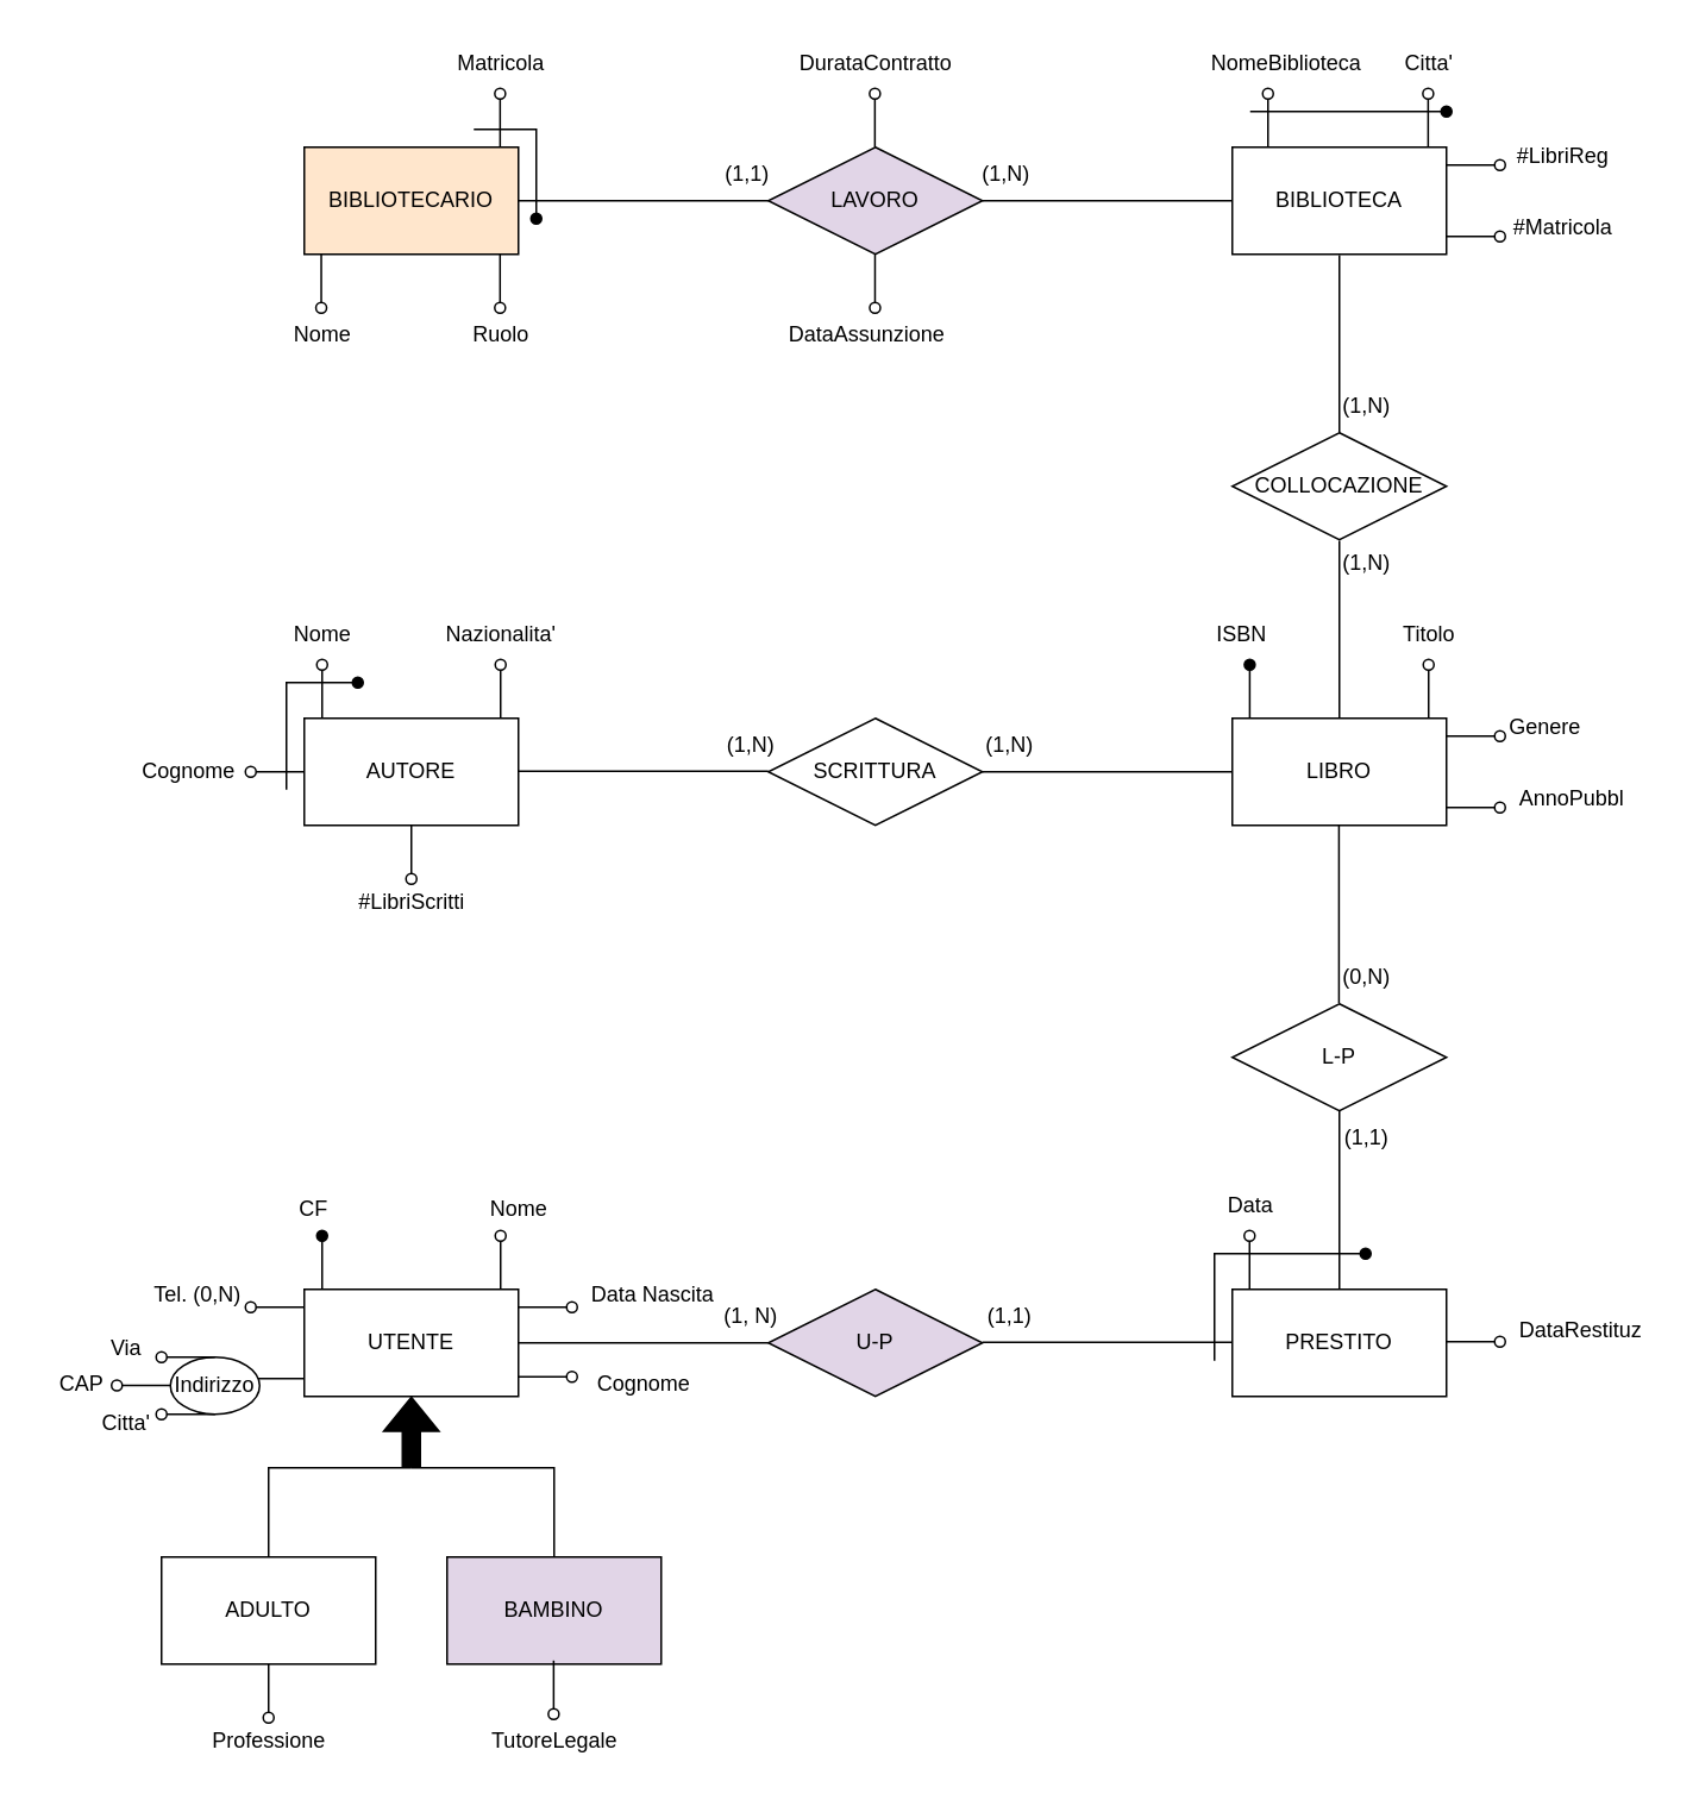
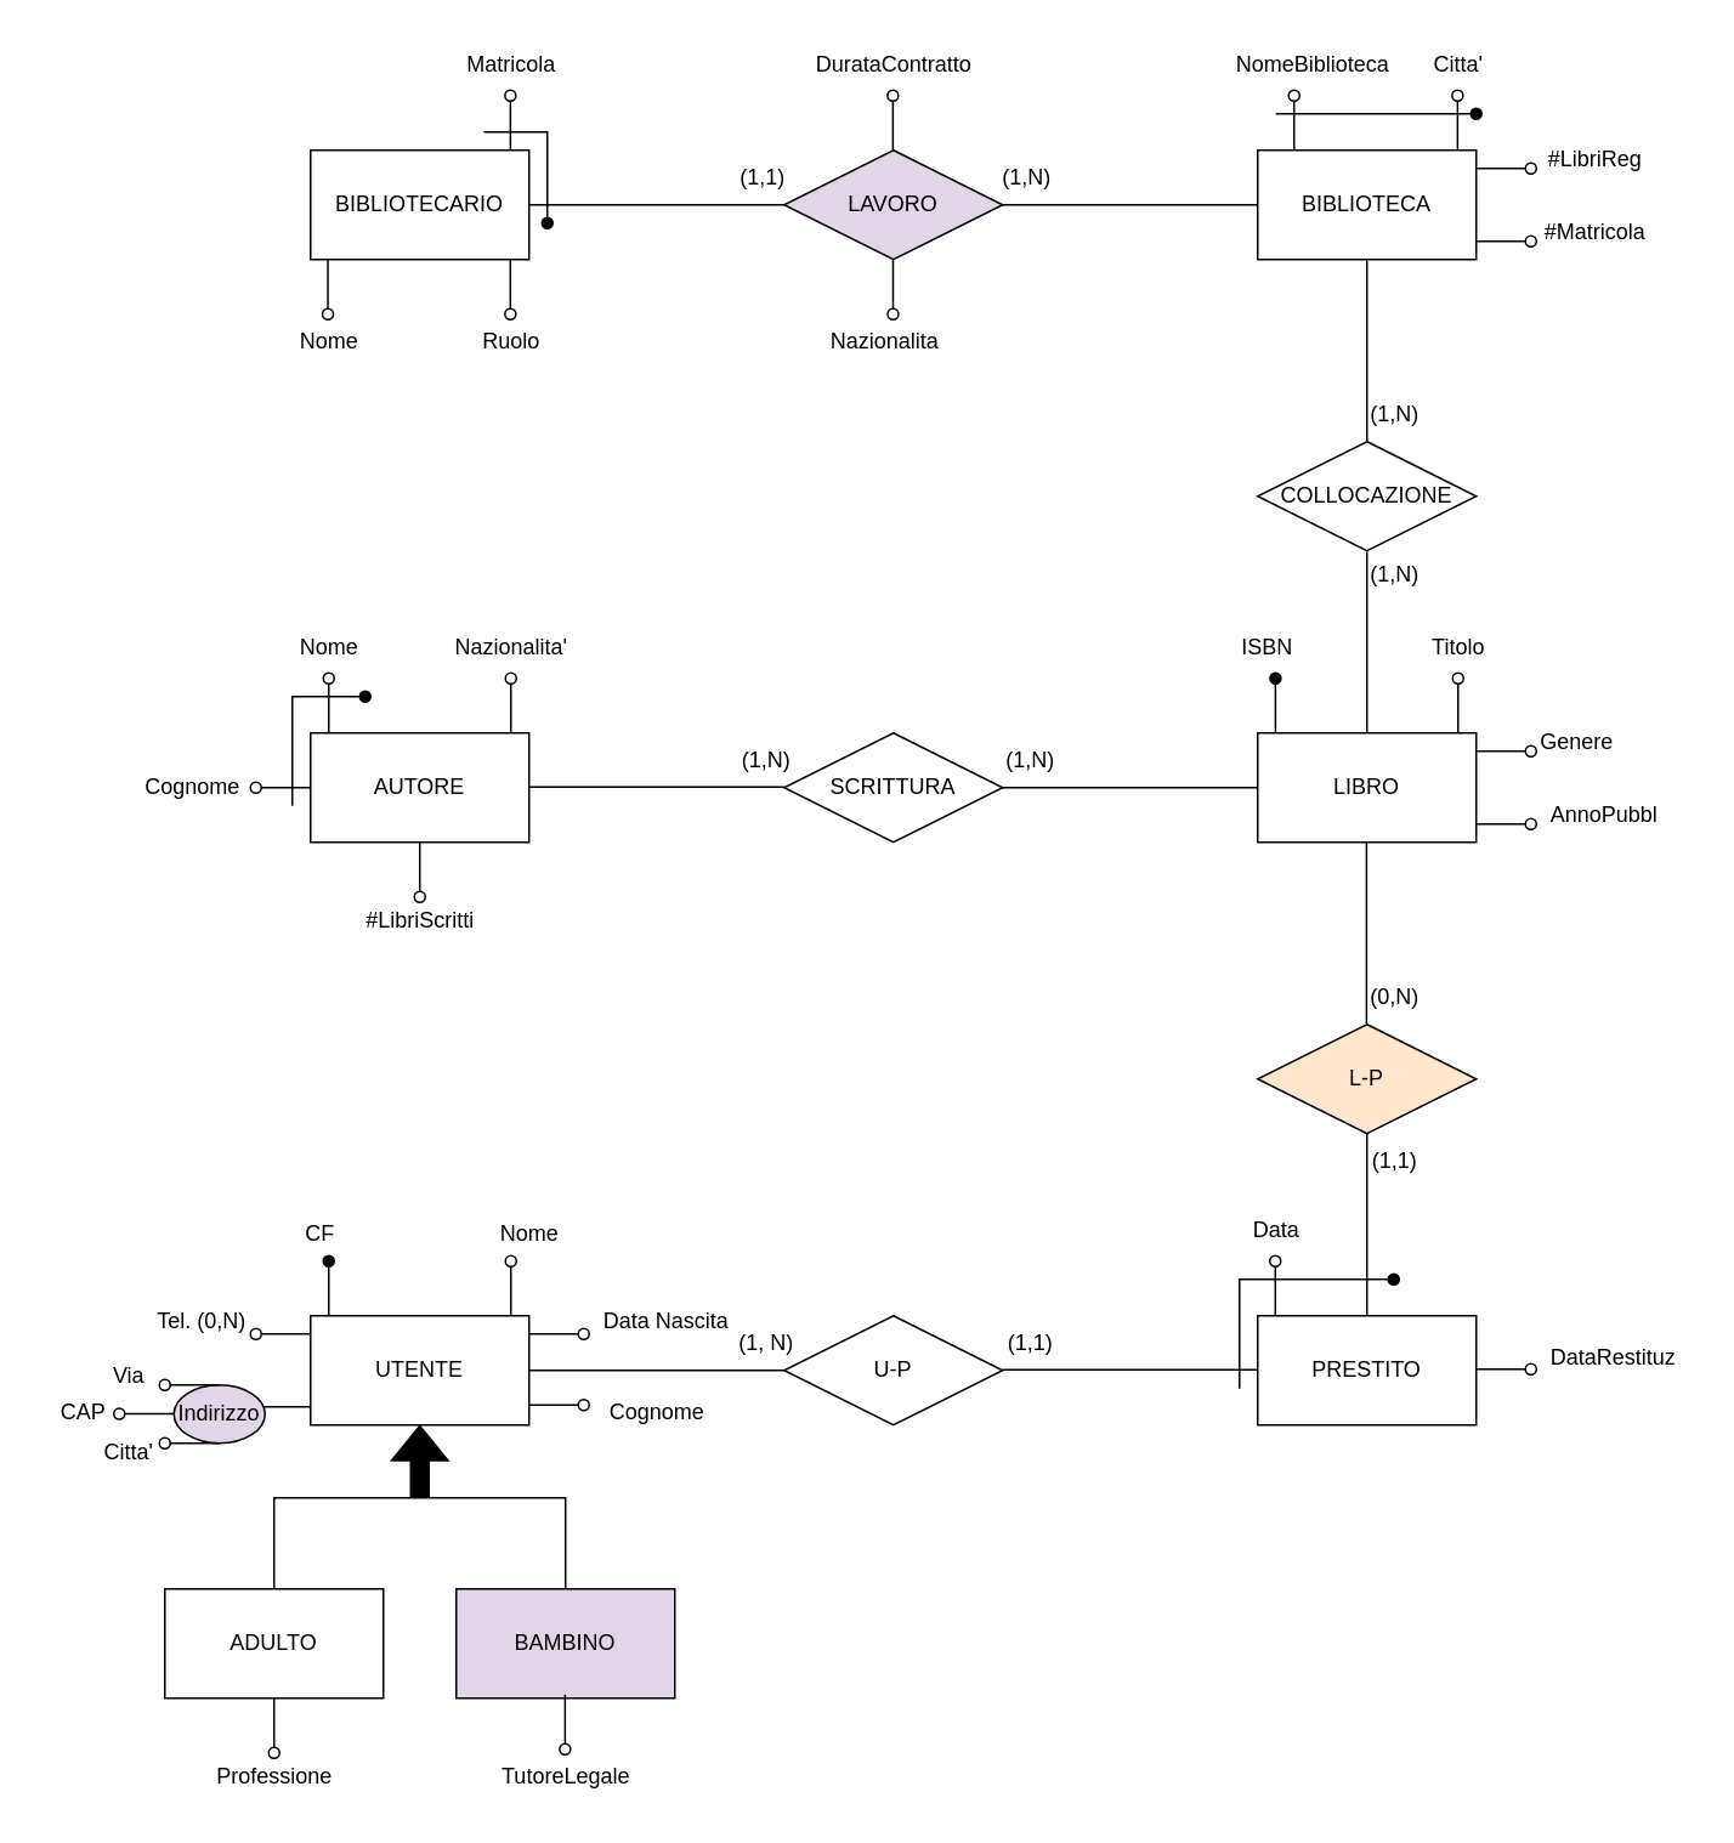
- <mxCell id="79" value="BIBLIOTECARIO" style="rounded=0;whiteSpace=wrap;html=1;fillColor=#ffe6cc;" parent="1" vertex="1"><mxGeometry x="170" y="82" width="120" height="60" as="geometry" /></mxCell>
+ <mxCell id="79" value="BIBLIOTECARIO" style="rounded=0;whiteSpace=wrap;html=1;" parent="1" vertex="1"><mxGeometry x="170" y="82" width="120" height="60" as="geometry" /></mxCell>
- <mxCell id="83" value="DataAssunzione" style="text;html=1;align=center;verticalAlign=middle;resizable=0;points=[];autosize=1;strokeColor=none;fillColor=none;" parent="1" vertex="1"><mxGeometry x="430" y="172" width="110" height="30" as="geometry" /></mxCell>
+ <mxCell id="83" value="Nazionalita" style="text;html=1;align=center;verticalAlign=middle;resizable=0;points=[];autosize=1;strokeColor=none;fillColor=none;" parent="1" vertex="1"><mxGeometry x="430" y="172" width="110" height="30" as="geometry" /></mxCell>
- <mxCell id="37" value="L-P" style="rhombus;whiteSpace=wrap;html=1;" parent="1" vertex="1"><mxGeometry x="690" width="120" height="60" as="geometry" y="562" /></mxCell>
+ <mxCell id="37" value="L-P" style="rhombus;whiteSpace=wrap;html=1;fillColor=#ffe6cc;" parent="1" vertex="1"><mxGeometry x="690" width="120" height="60" as="geometry" y="562" /></mxCell>
- <mxCell id="26" value="U-P" style="rhombus;whiteSpace=wrap;html=1;fillColor=#e1d5e7;" parent="1" vertex="1"><mxGeometry x="430" y="722" width="120" height="60" as="geometry" /></mxCell>
+ <mxCell id="26" value="U-P" style="rhombus;whiteSpace=wrap;html=1;" parent="1" vertex="1"><mxGeometry x="430" y="722" width="120" height="60" as="geometry" /></mxCell>
- <mxCell id="16" value="Indirizzo" style="ellipse;whiteSpace=wrap;html=1;" parent="1" vertex="1"><mxGeometry x="95" y="760" width="50" height="32" as="geometry" /></mxCell>
+ <mxCell id="16" value="Indirizzo" style="ellipse;whiteSpace=wrap;html=1;fillColor=#e1d5e7;" parent="1" vertex="1"><mxGeometry x="95" y="760" width="50" height="32" as="geometry" /></mxCell>
